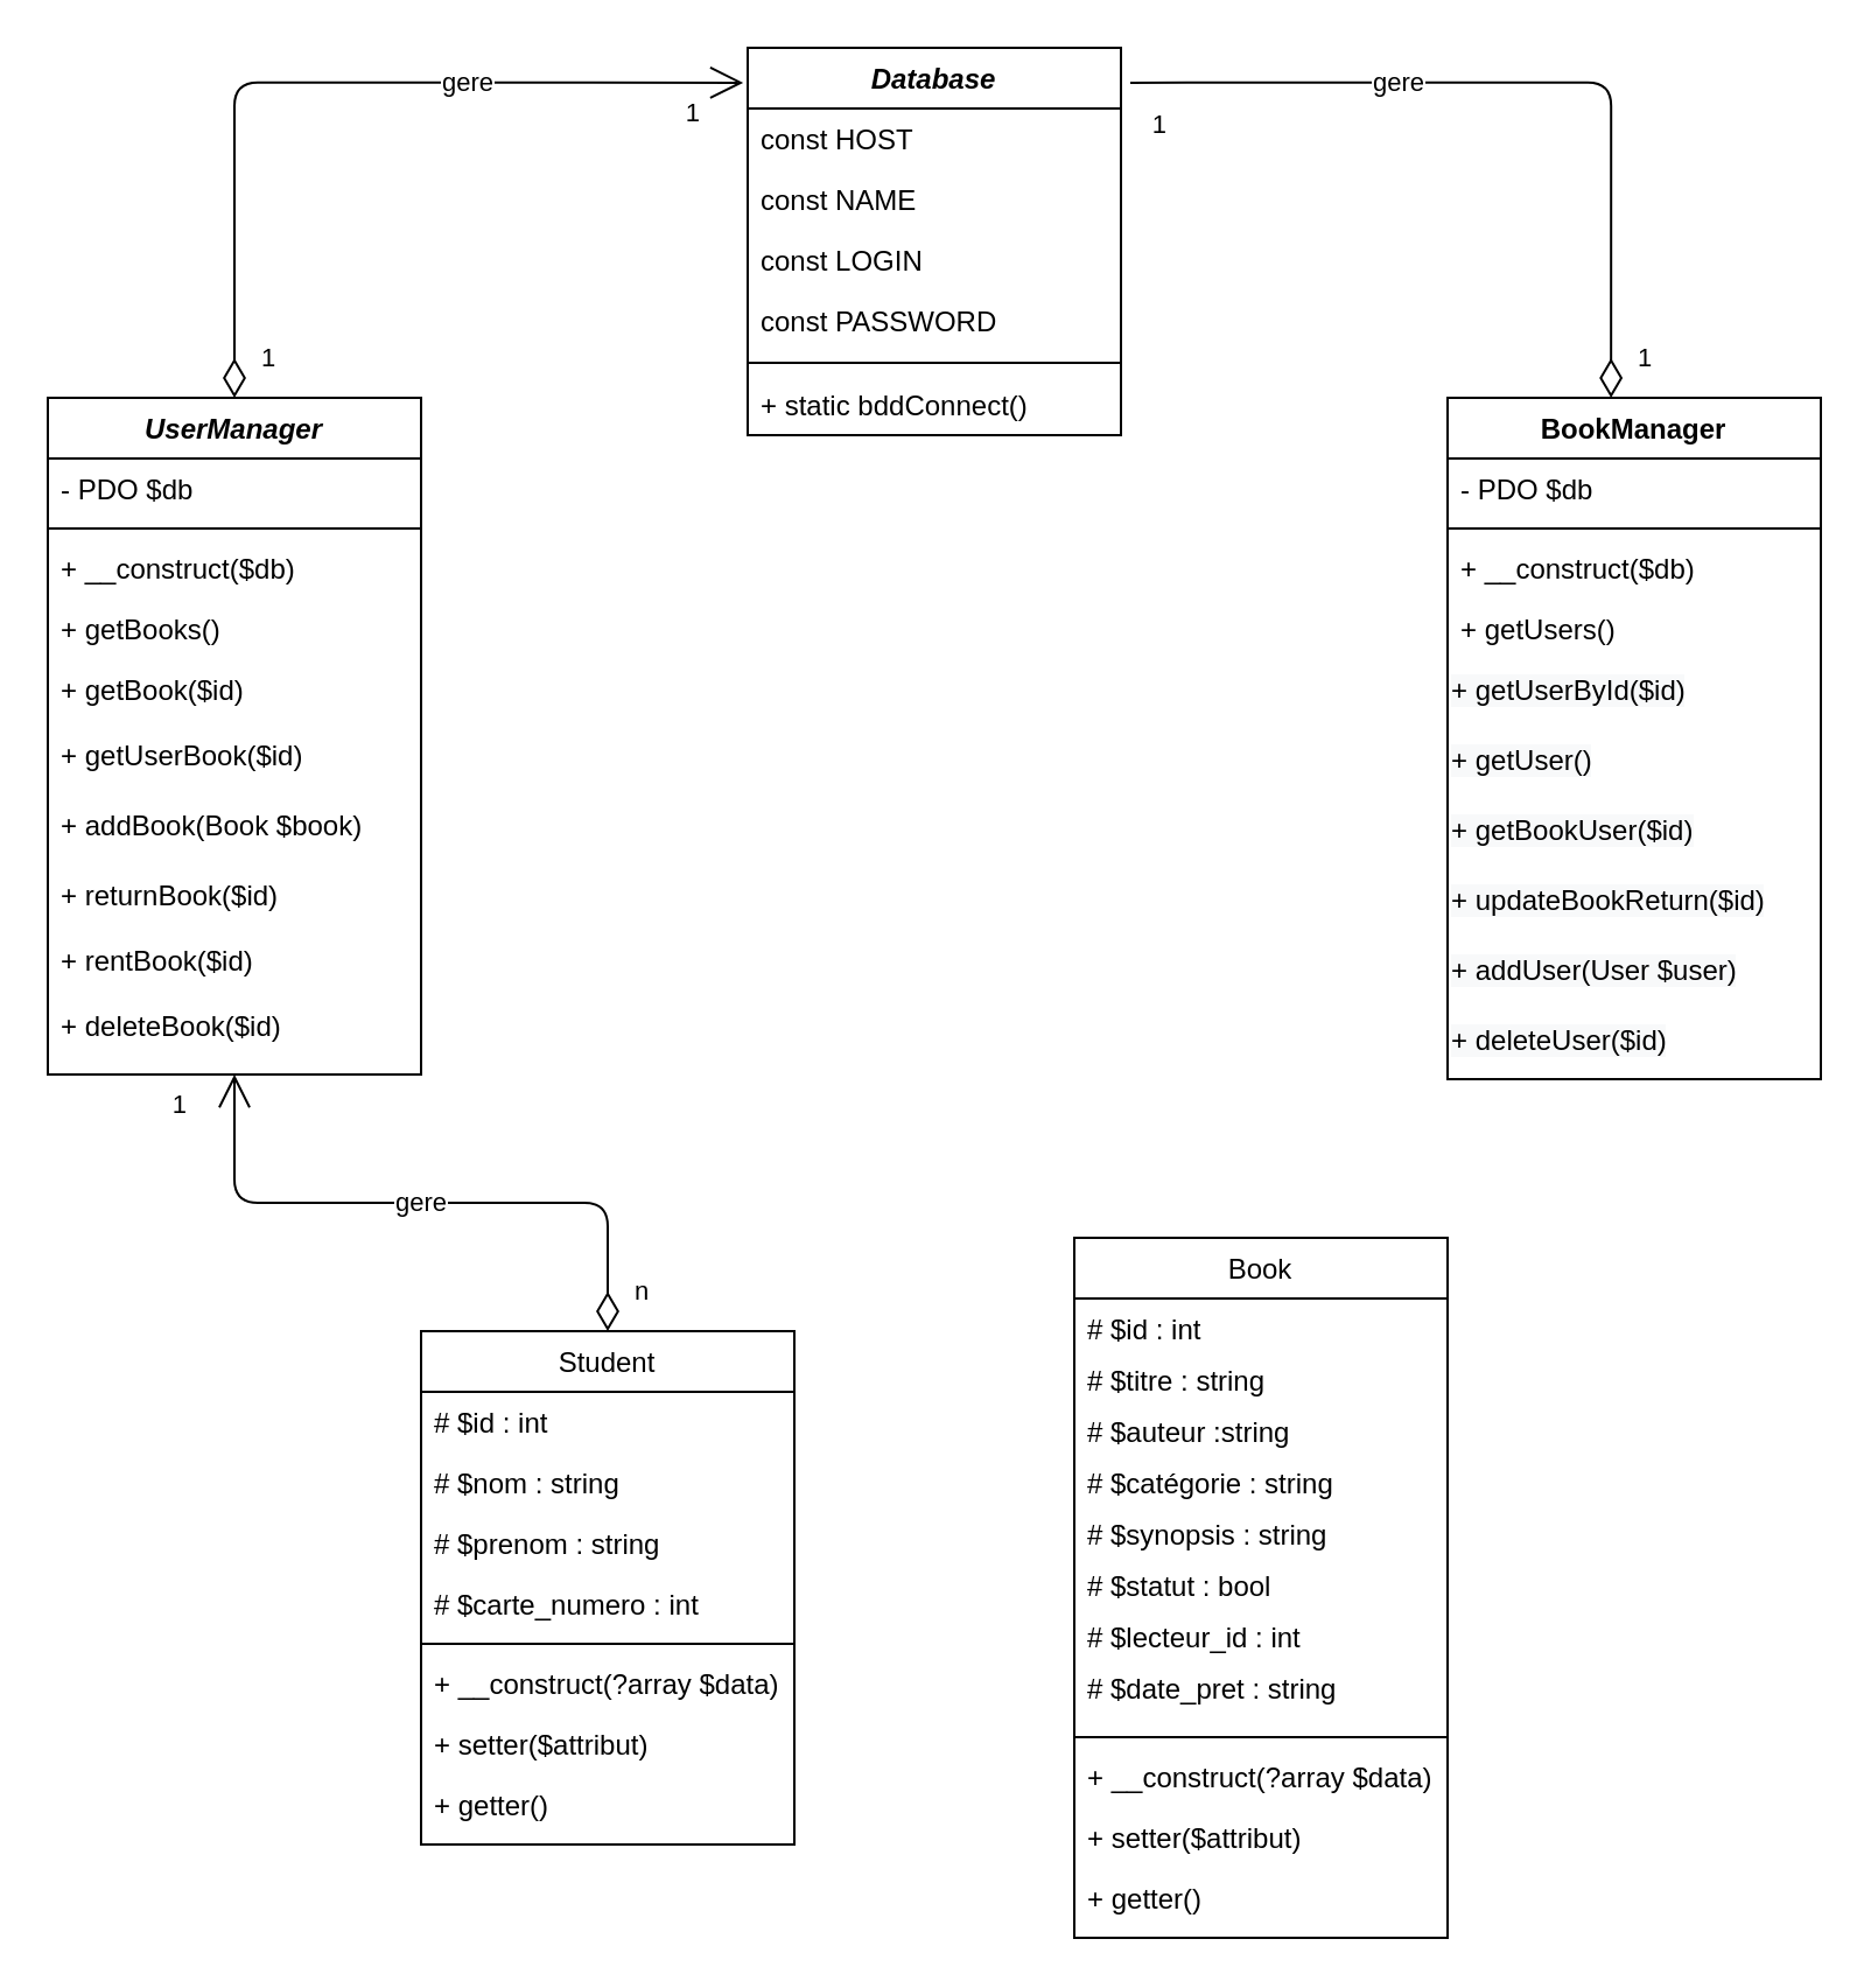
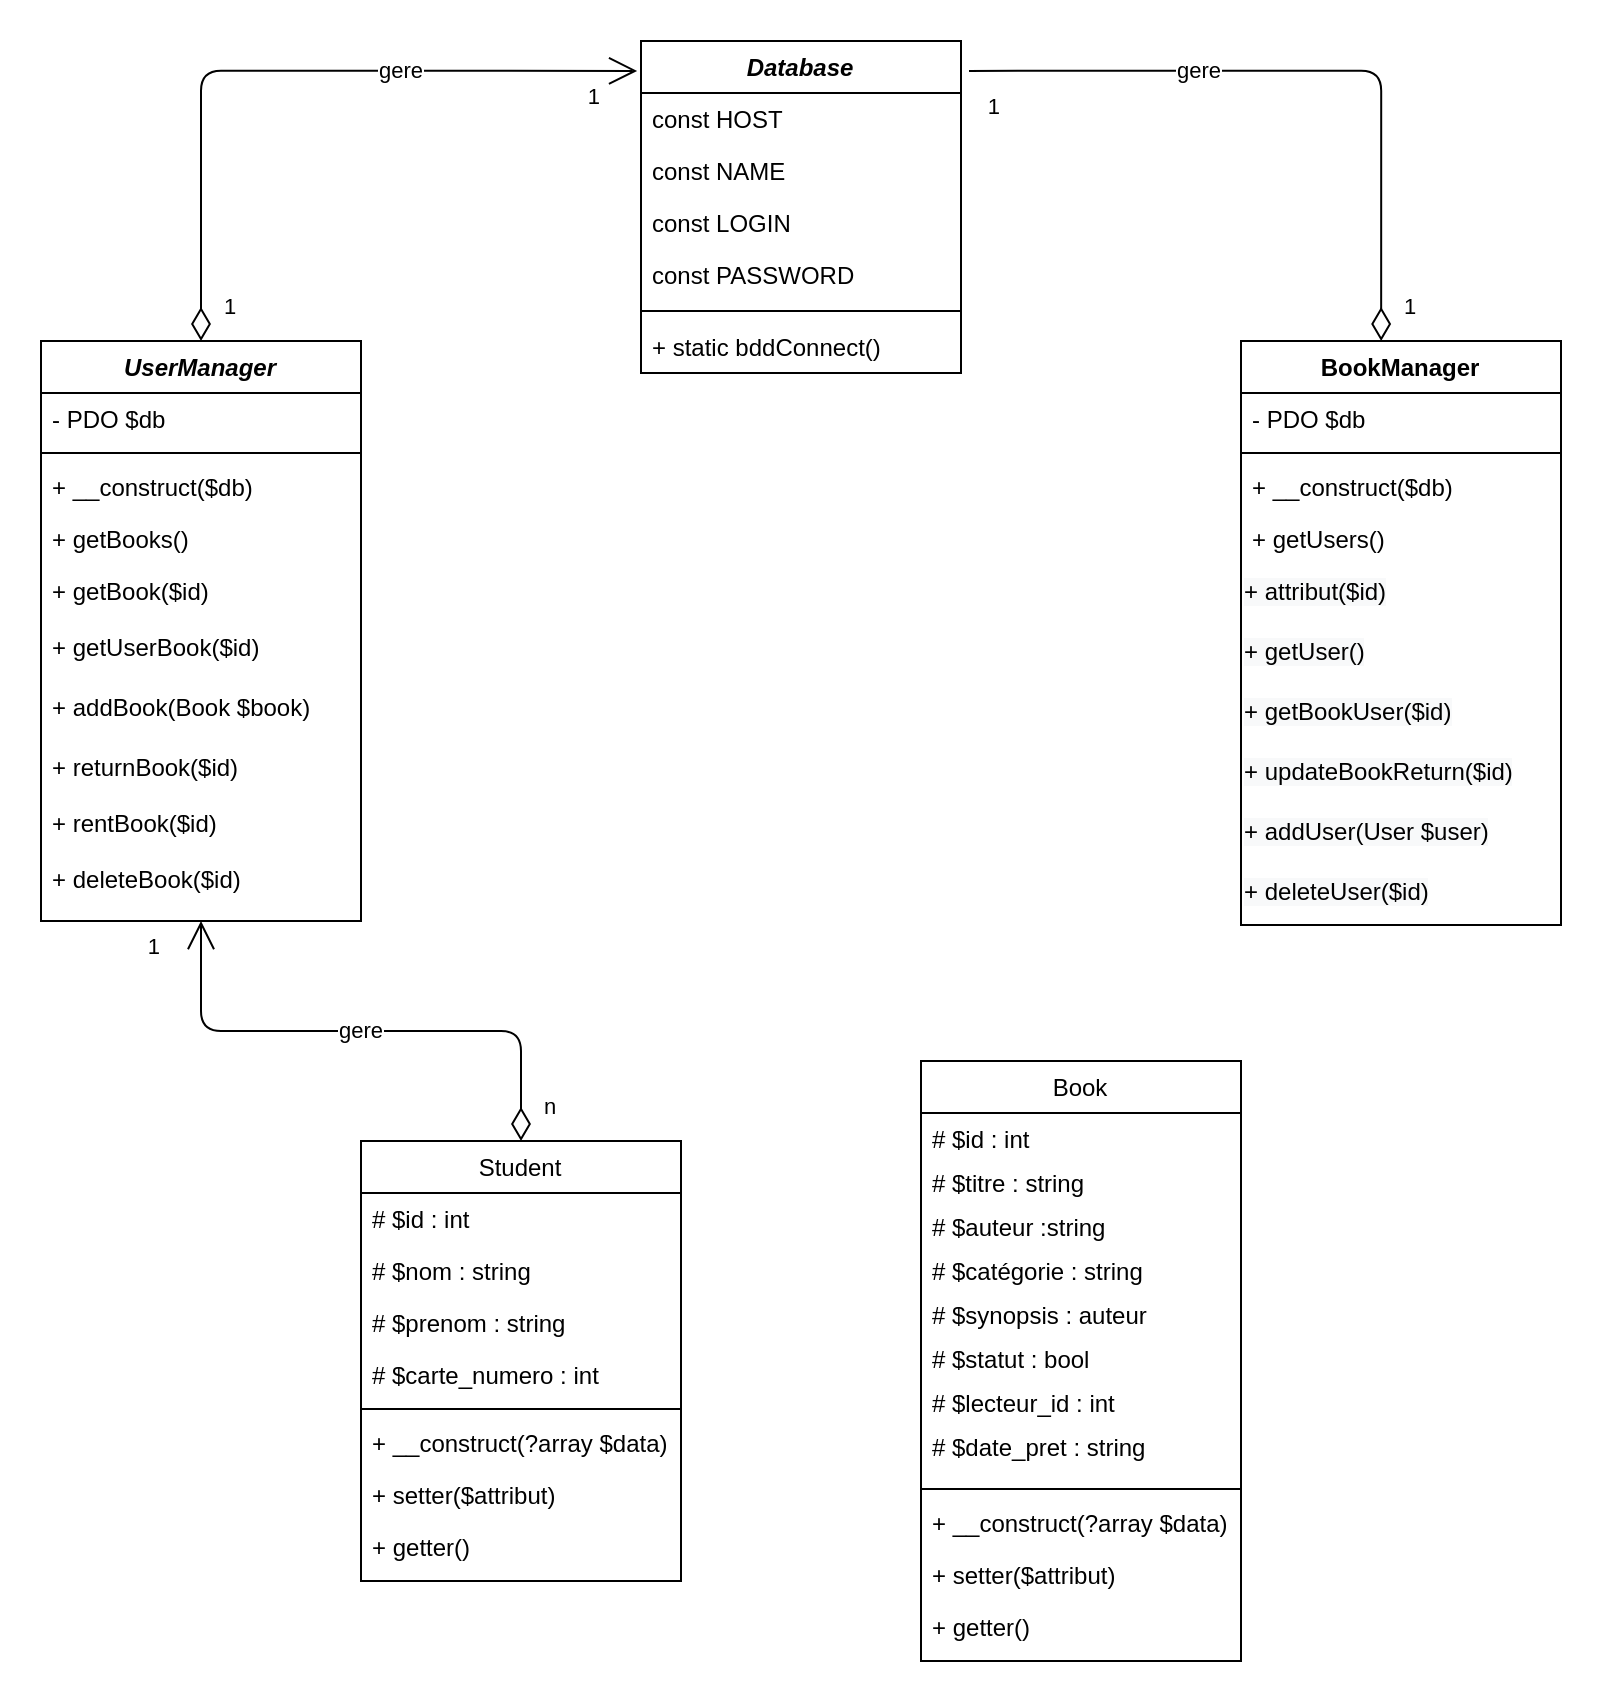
- <mxCell id="40" value="&lt;span style=&quot;color: rgb(0 , 0 , 0) ; font-family: &amp;#34;helvetica&amp;#34; ; font-size: 12px ; font-style: normal ; font-weight: 400 ; letter-spacing: normal ; text-align: left ; text-indent: 0px ; text-transform: none ; word-spacing: 0px ; background-color: rgb(248 , 249 , 250) ; display: inline ; float: none&quot;&gt;+ getUserById($id)&lt;/span&gt;" style="text;whiteSpace=wrap;html=1;" vertex="1" parent="35"><mxGeometry y="112" width="160" height="30" as="geometry" /></mxCell>
+ <mxCell id="40" value="&lt;span style=&quot;color: rgb(0 , 0 , 0) ; font-family: &amp;#34;helvetica&amp;#34; ; font-size: 12px ; font-style: normal ; font-weight: 400 ; letter-spacing: normal ; text-align: left ; text-indent: 0px ; text-transform: none ; word-spacing: 0px ; background-color: rgb(248 , 249 , 250) ; display: inline ; float: none&quot;&gt;+ attribut($id)&lt;/span&gt;" style="text;whiteSpace=wrap;html=1;" vertex="1" parent="35"><mxGeometry y="112" width="160" height="30" as="geometry" /></mxCell>
- <mxCell id="27" value="# $synopsis : string" style="text;align=left;verticalAlign=top;spacingLeft=4;spacingRight=4;overflow=hidden;rotatable=0;points=[[0,0.5],[1,0.5]];portConstraint=eastwest;" vertex="1" parent="22"><mxGeometry y="114" width="160" height="22" as="geometry" /></mxCell>
+ <mxCell id="27" value="# $synopsis : auteur" style="text;align=left;verticalAlign=top;spacingLeft=4;spacingRight=4;overflow=hidden;rotatable=0;points=[[0,0.5],[1,0.5]];portConstraint=eastwest;" vertex="1" parent="22"><mxGeometry y="114" width="160" height="22" as="geometry" /></mxCell>
